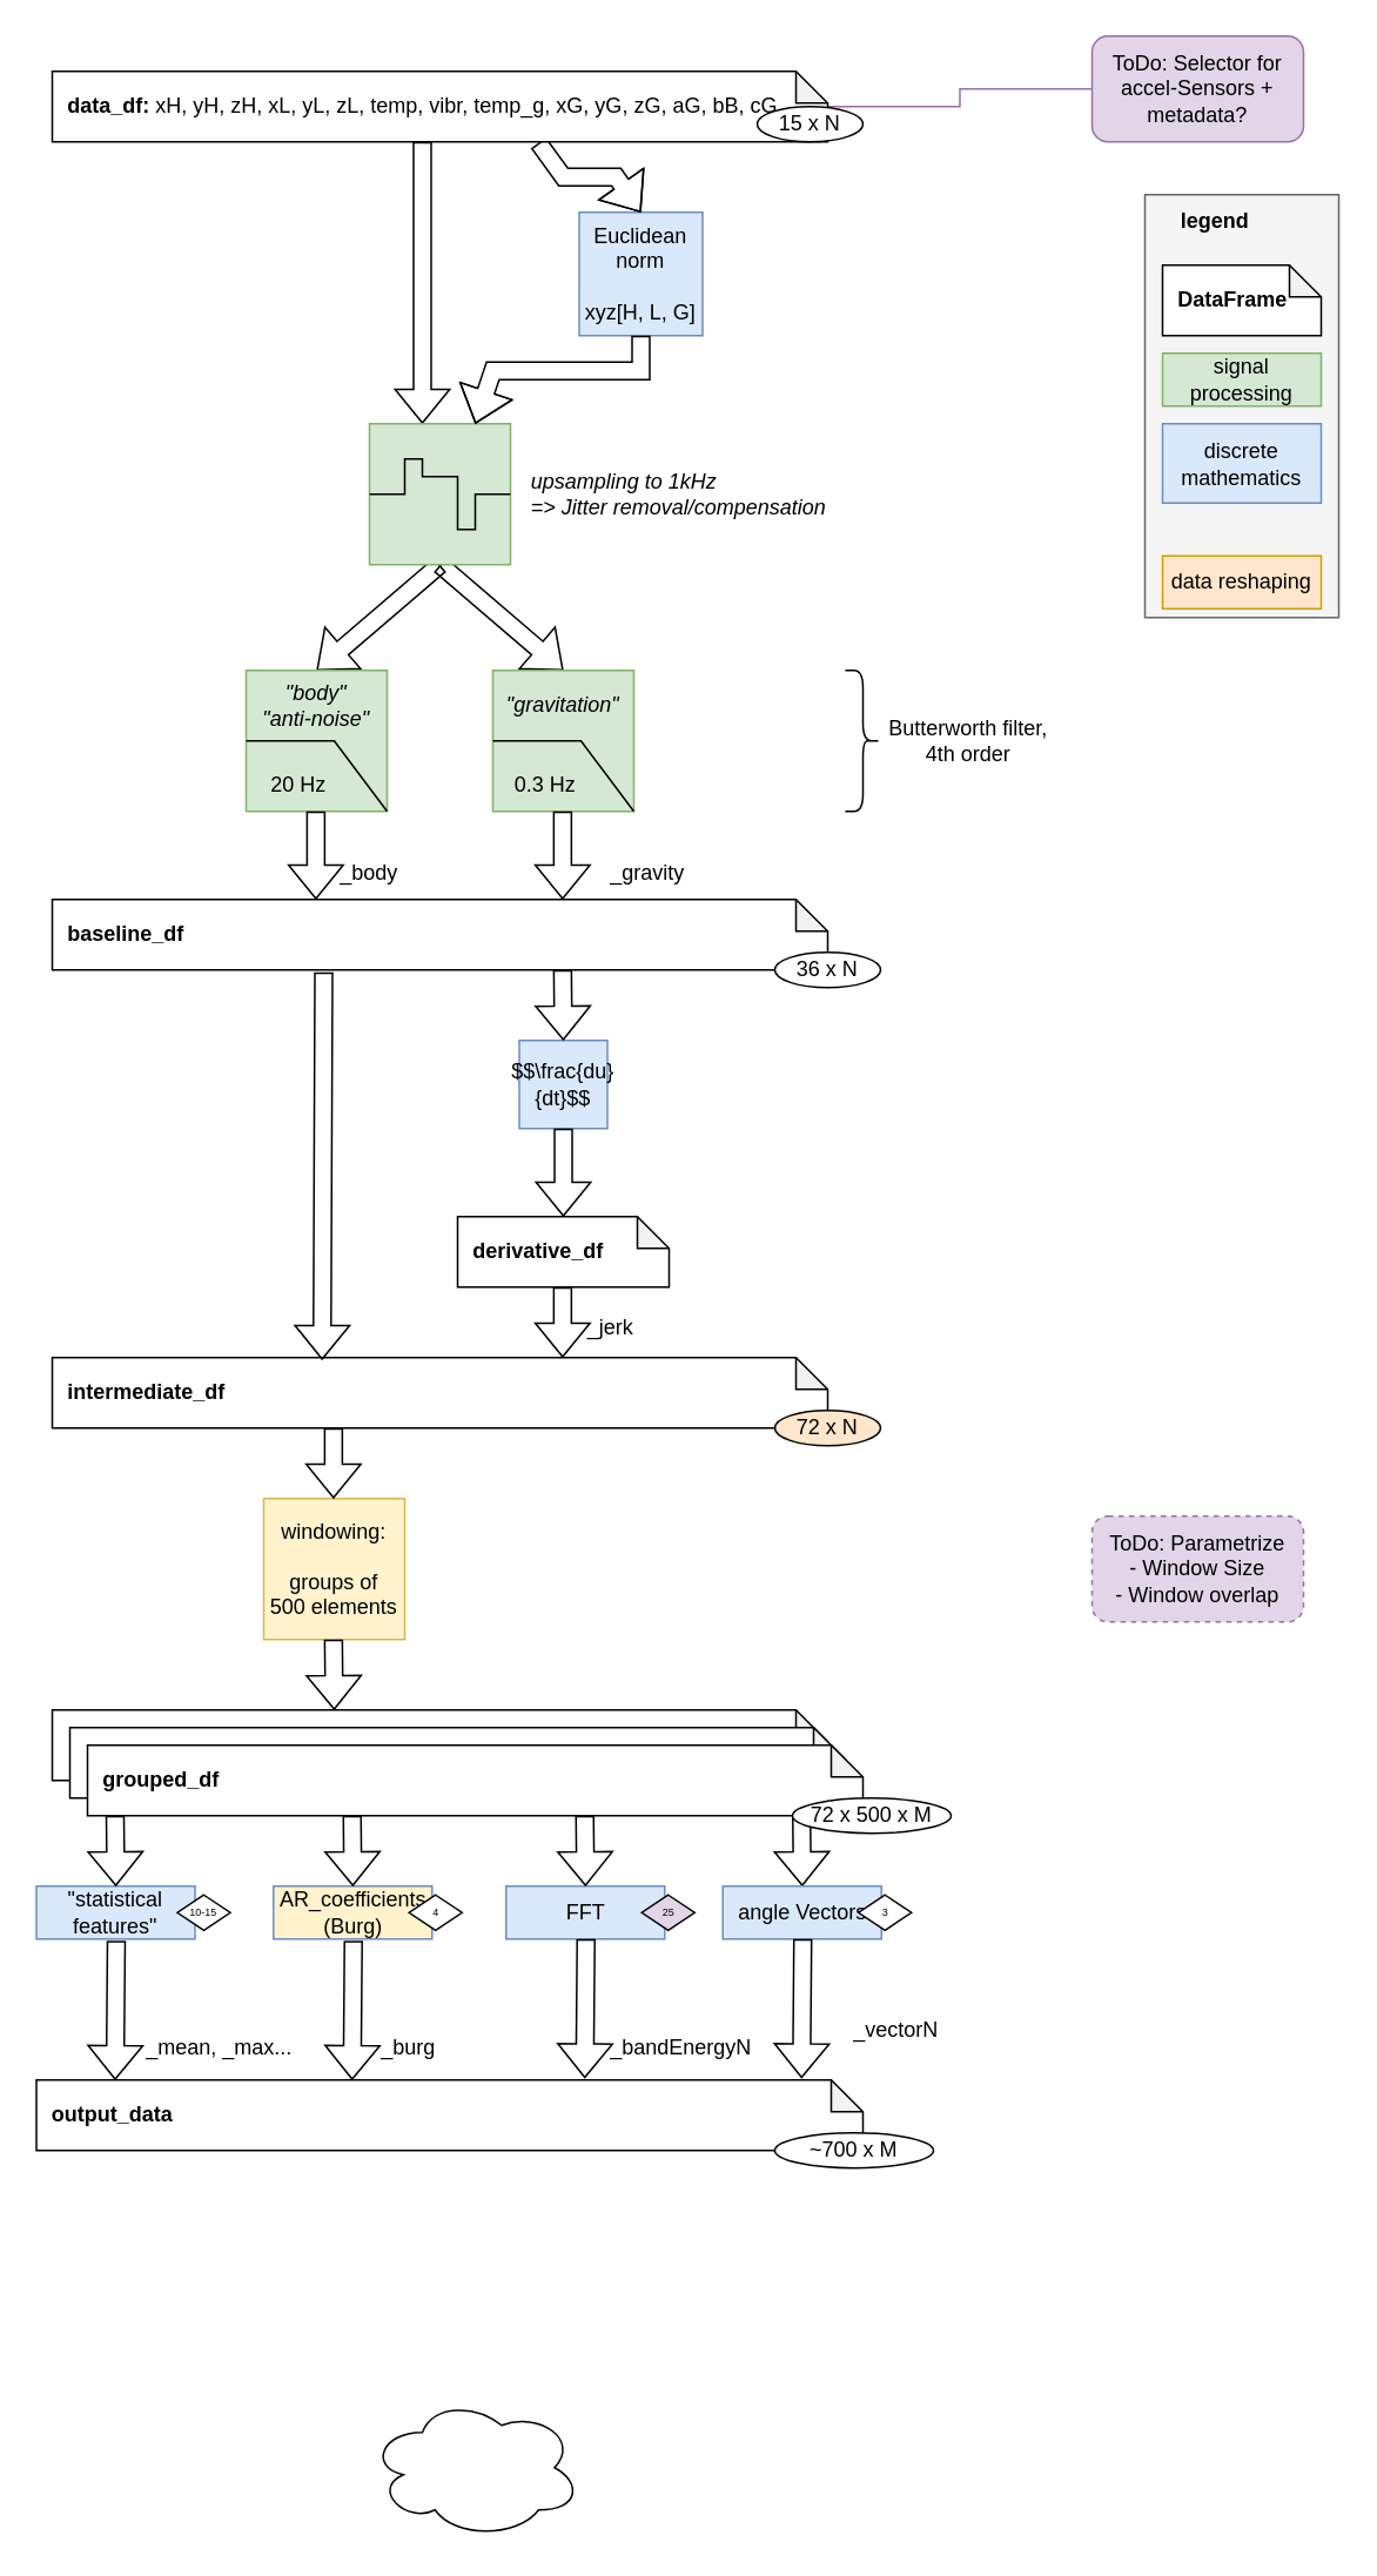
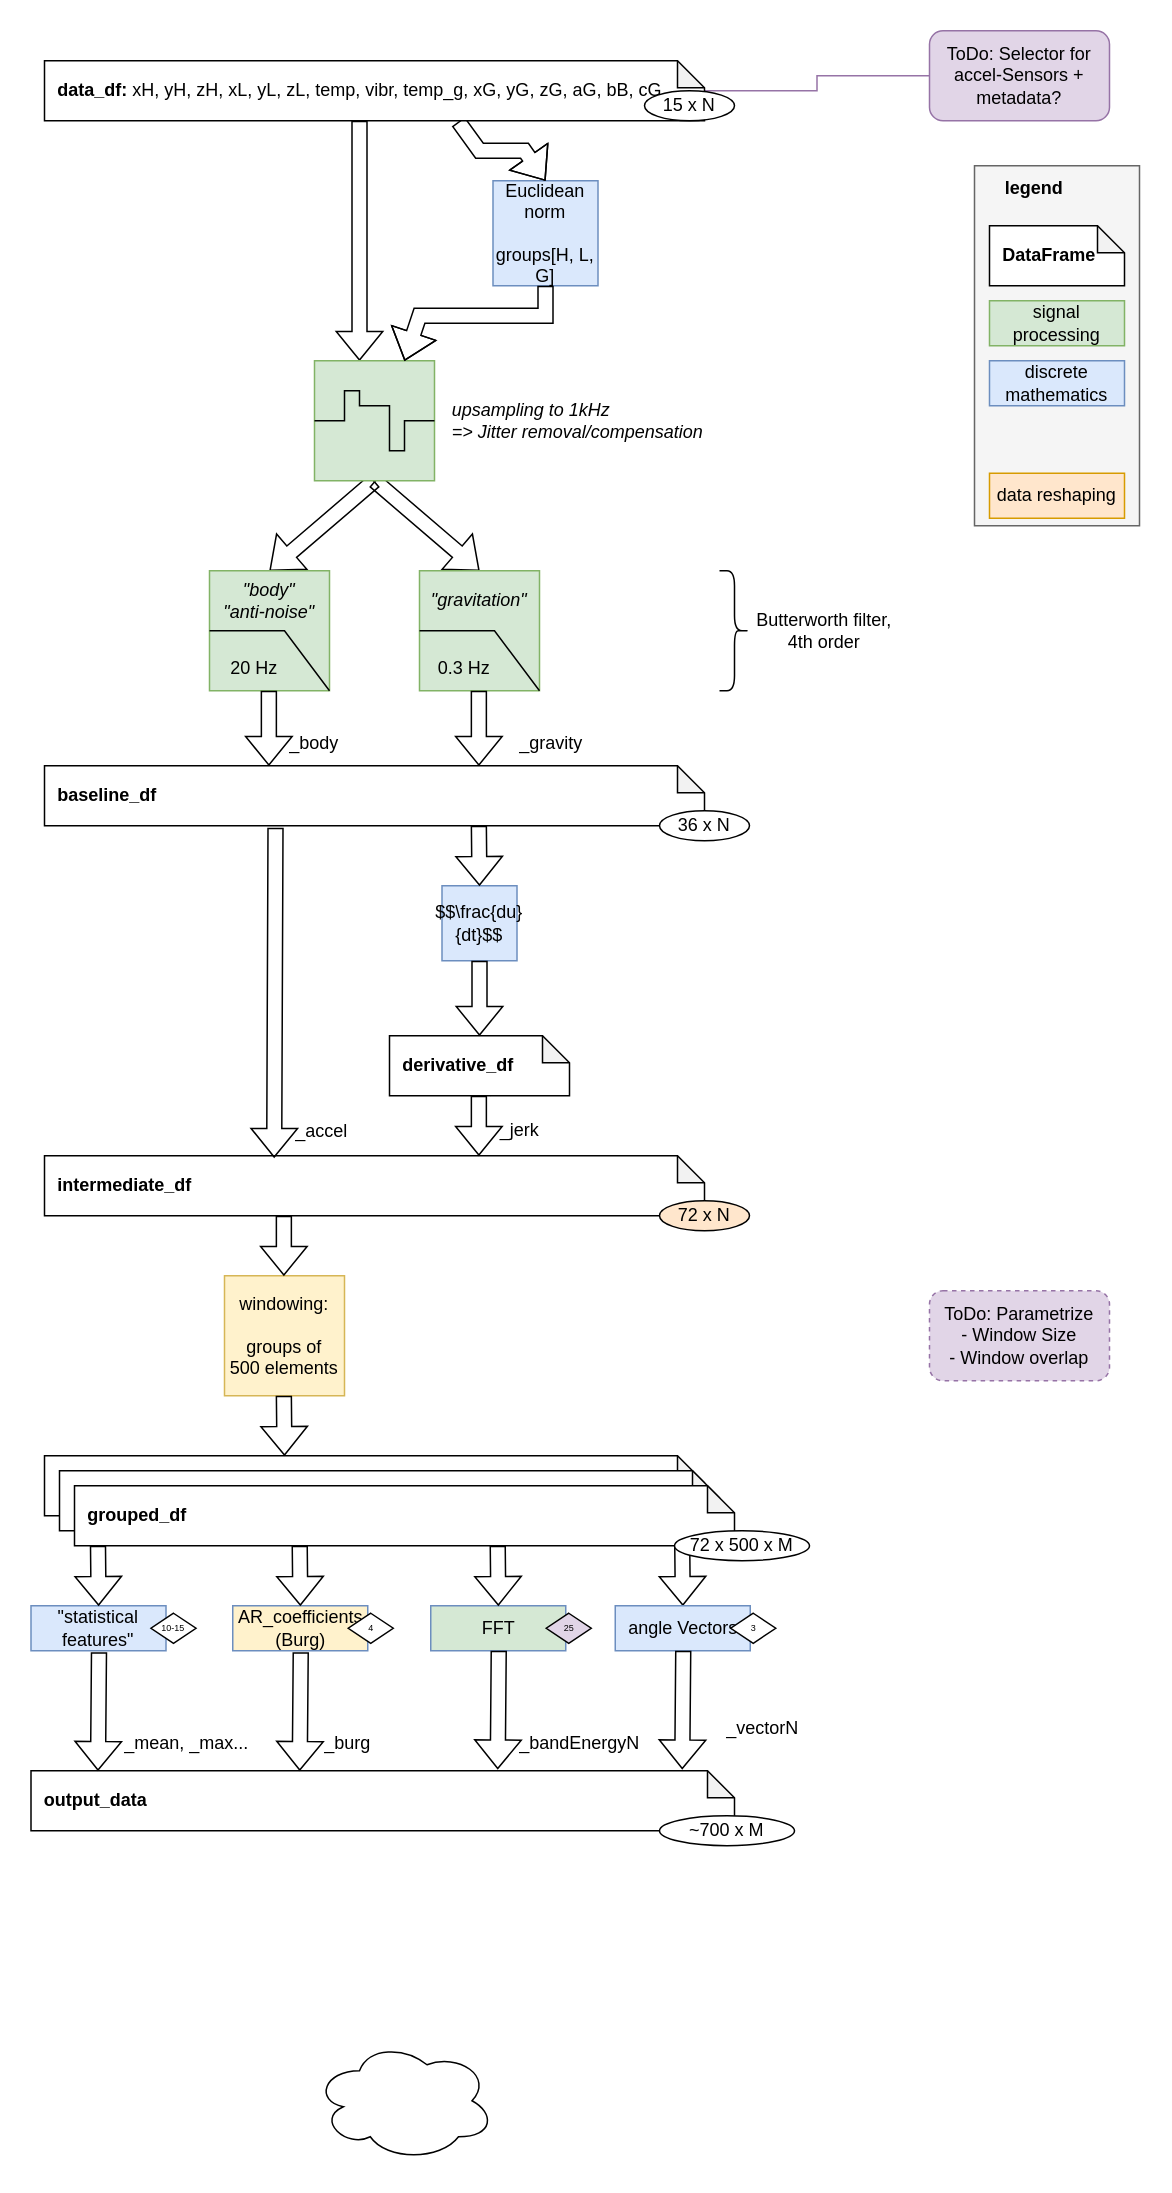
- <mxCell id="23" value="&lt;div&gt;Euclidean norm&lt;/div&gt;&lt;div&gt;&lt;br&gt;&lt;/div&gt;&lt;div&gt;xyz[H, L, G]&lt;br&gt;&lt;/div&gt;" style="whiteSpace=wrap;html=1;aspect=fixed;fillColor=#dae8fc;strokeColor=#6c8ebf;" parent="1" vertex="1"><mxGeometry x="328" y="120" width="70" height="70" as="geometry" /></mxCell>
+ <mxCell id="23" value="&lt;div&gt;Euclidean norm&lt;/div&gt;&lt;div&gt;&lt;br&gt;&lt;/div&gt;&lt;div&gt;groups[H, L, G]&lt;br&gt;&lt;/div&gt;" style="whiteSpace=wrap;html=1;aspect=fixed;fillColor=#dae8fc;strokeColor=#6c8ebf;" parent="1" vertex="1"><mxGeometry x="328" y="120" width="70" height="70" as="geometry" /></mxCell>
- <mxCell id="39" value="discrete mathematics" style="rounded=0;whiteSpace=wrap;html=1;fillColor=#dae8fc;strokeColor=#6c8ebf;" parent="1" vertex="1"><mxGeometry x="659" y="240" width="90" height="45" as="geometry" /></mxCell>
+ <mxCell id="39" value="discrete mathematics" style="rounded=0;whiteSpace=wrap;html=1;fillColor=#dae8fc;strokeColor=#6c8ebf;" parent="1" vertex="1"><mxGeometry x="659" y="240" width="90" height="30" as="geometry" /></mxCell>
+ <mxCell id="55" value="_accel" style="text;html=1;align=center;verticalAlign=middle;whiteSpace=wrap;rounded=0;" parent="1" vertex="1"><mxGeometry x="184" y="739" width="60" height="30" as="geometry" /></mxCell>
- <mxCell id="63" value="FFT" style="rounded=0;whiteSpace=wrap;html=1;fillColor=#dae8fc;strokeColor=#6c8ebf;" parent="1" vertex="1"><mxGeometry x="286.5" y="1070" width="90" height="30" as="geometry" /></mxCell>
+ <mxCell id="63" value="FFT" style="rounded=0;whiteSpace=wrap;html=1;fillColor=#d5e8d4;strokeColor=#6c8ebf;" parent="1" vertex="1"><mxGeometry x="286.5" y="1070" width="90" height="30" as="geometry" /></mxCell>
